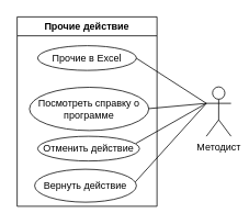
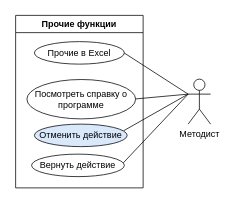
- <mxCell id="7" value="Прочие действие" style="swimlane;" parent="1" vertex="1"><mxGeometry x="20" y="20" width="170" height="230" as="geometry" /></mxCell>
+ <mxCell id="7" value="Прочие функции" style="swimlane;" parent="1" vertex="1"><mxGeometry x="20" y="20" width="170" height="230" as="geometry" /></mxCell>
- <mxCell id="10" value="Отменить действие" style="ellipse;whiteSpace=wrap;html=1;" parent="7" vertex="1"><mxGeometry x="25" y="145" width="123.75" height="30" as="geometry" /></mxCell>
+ <mxCell id="10" value="Отменить действие" style="ellipse;whiteSpace=wrap;html=1;fillColor=#dae8fc;" parent="7" vertex="1"><mxGeometry x="25" y="145" width="123.75" height="30" as="geometry" /></mxCell>
- <mxCell id="11" value="Вернуть действие" style="ellipse;whiteSpace=wrap;html=1;" parent="7" vertex="1"><mxGeometry x="21.25" y="185" width="123.75" height="40" as="geometry" /></mxCell>
+ <mxCell id="11" value="Вернуть действие" style="ellipse;whiteSpace=wrap;html=1;" parent="7" vertex="1"><mxGeometry x="21.25" y="185" width="123.75" height="30" as="geometry" /></mxCell>
